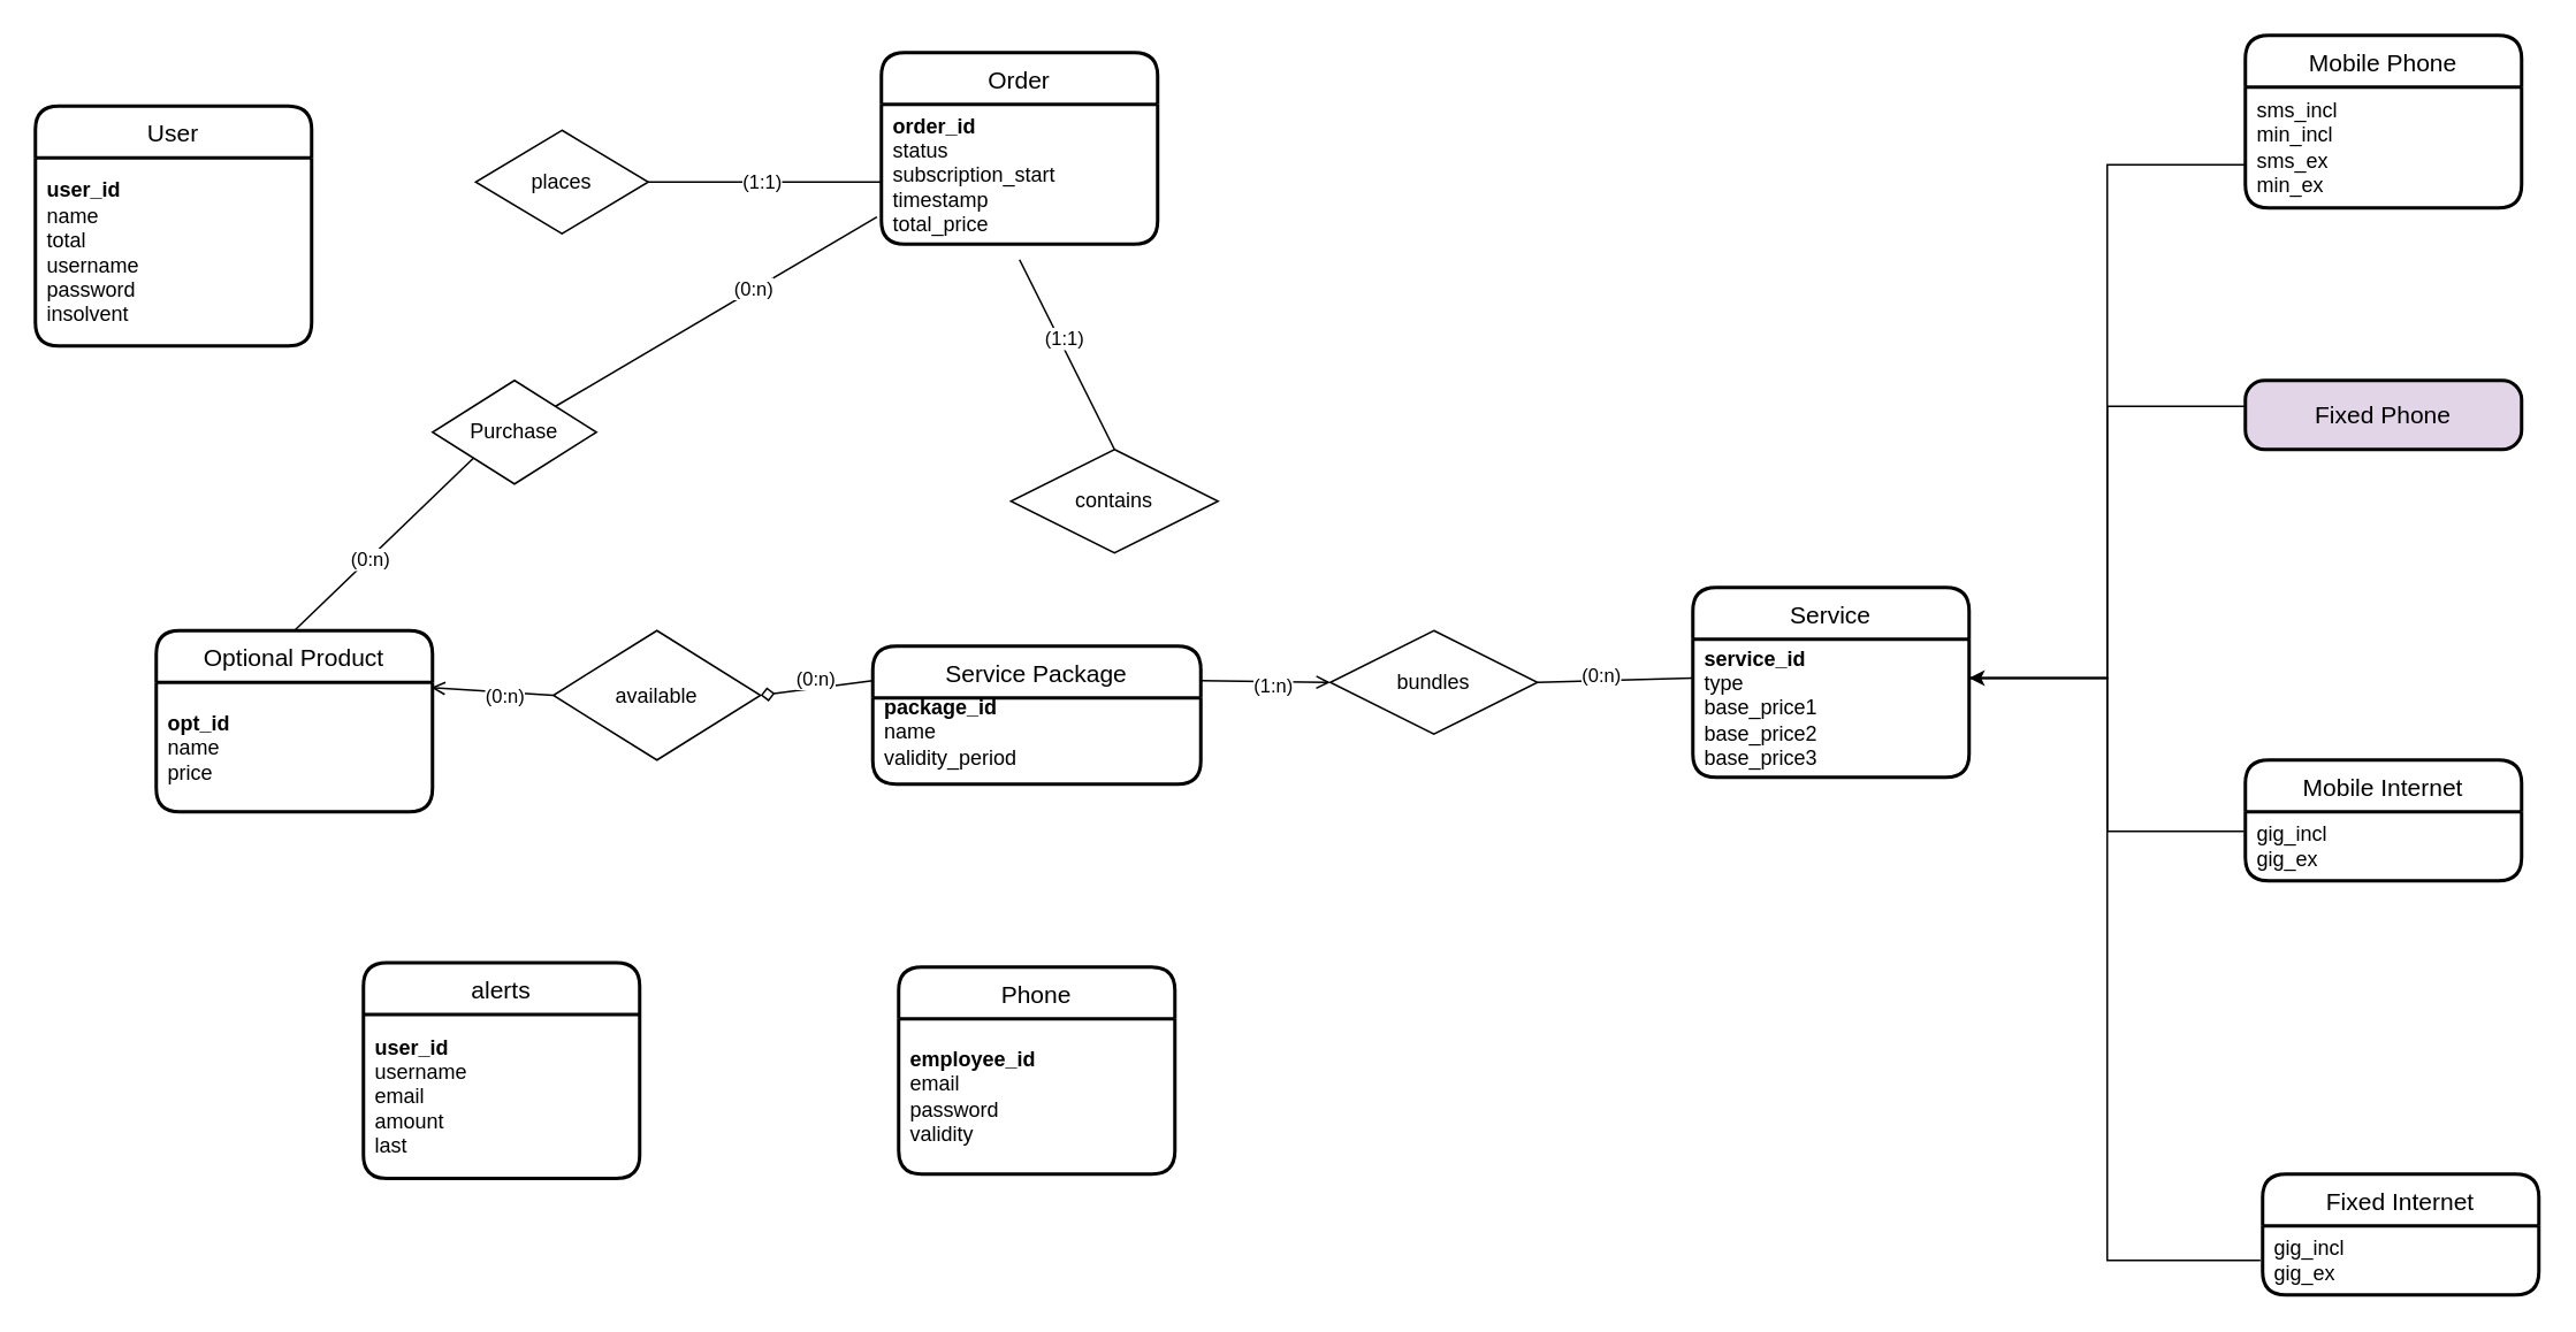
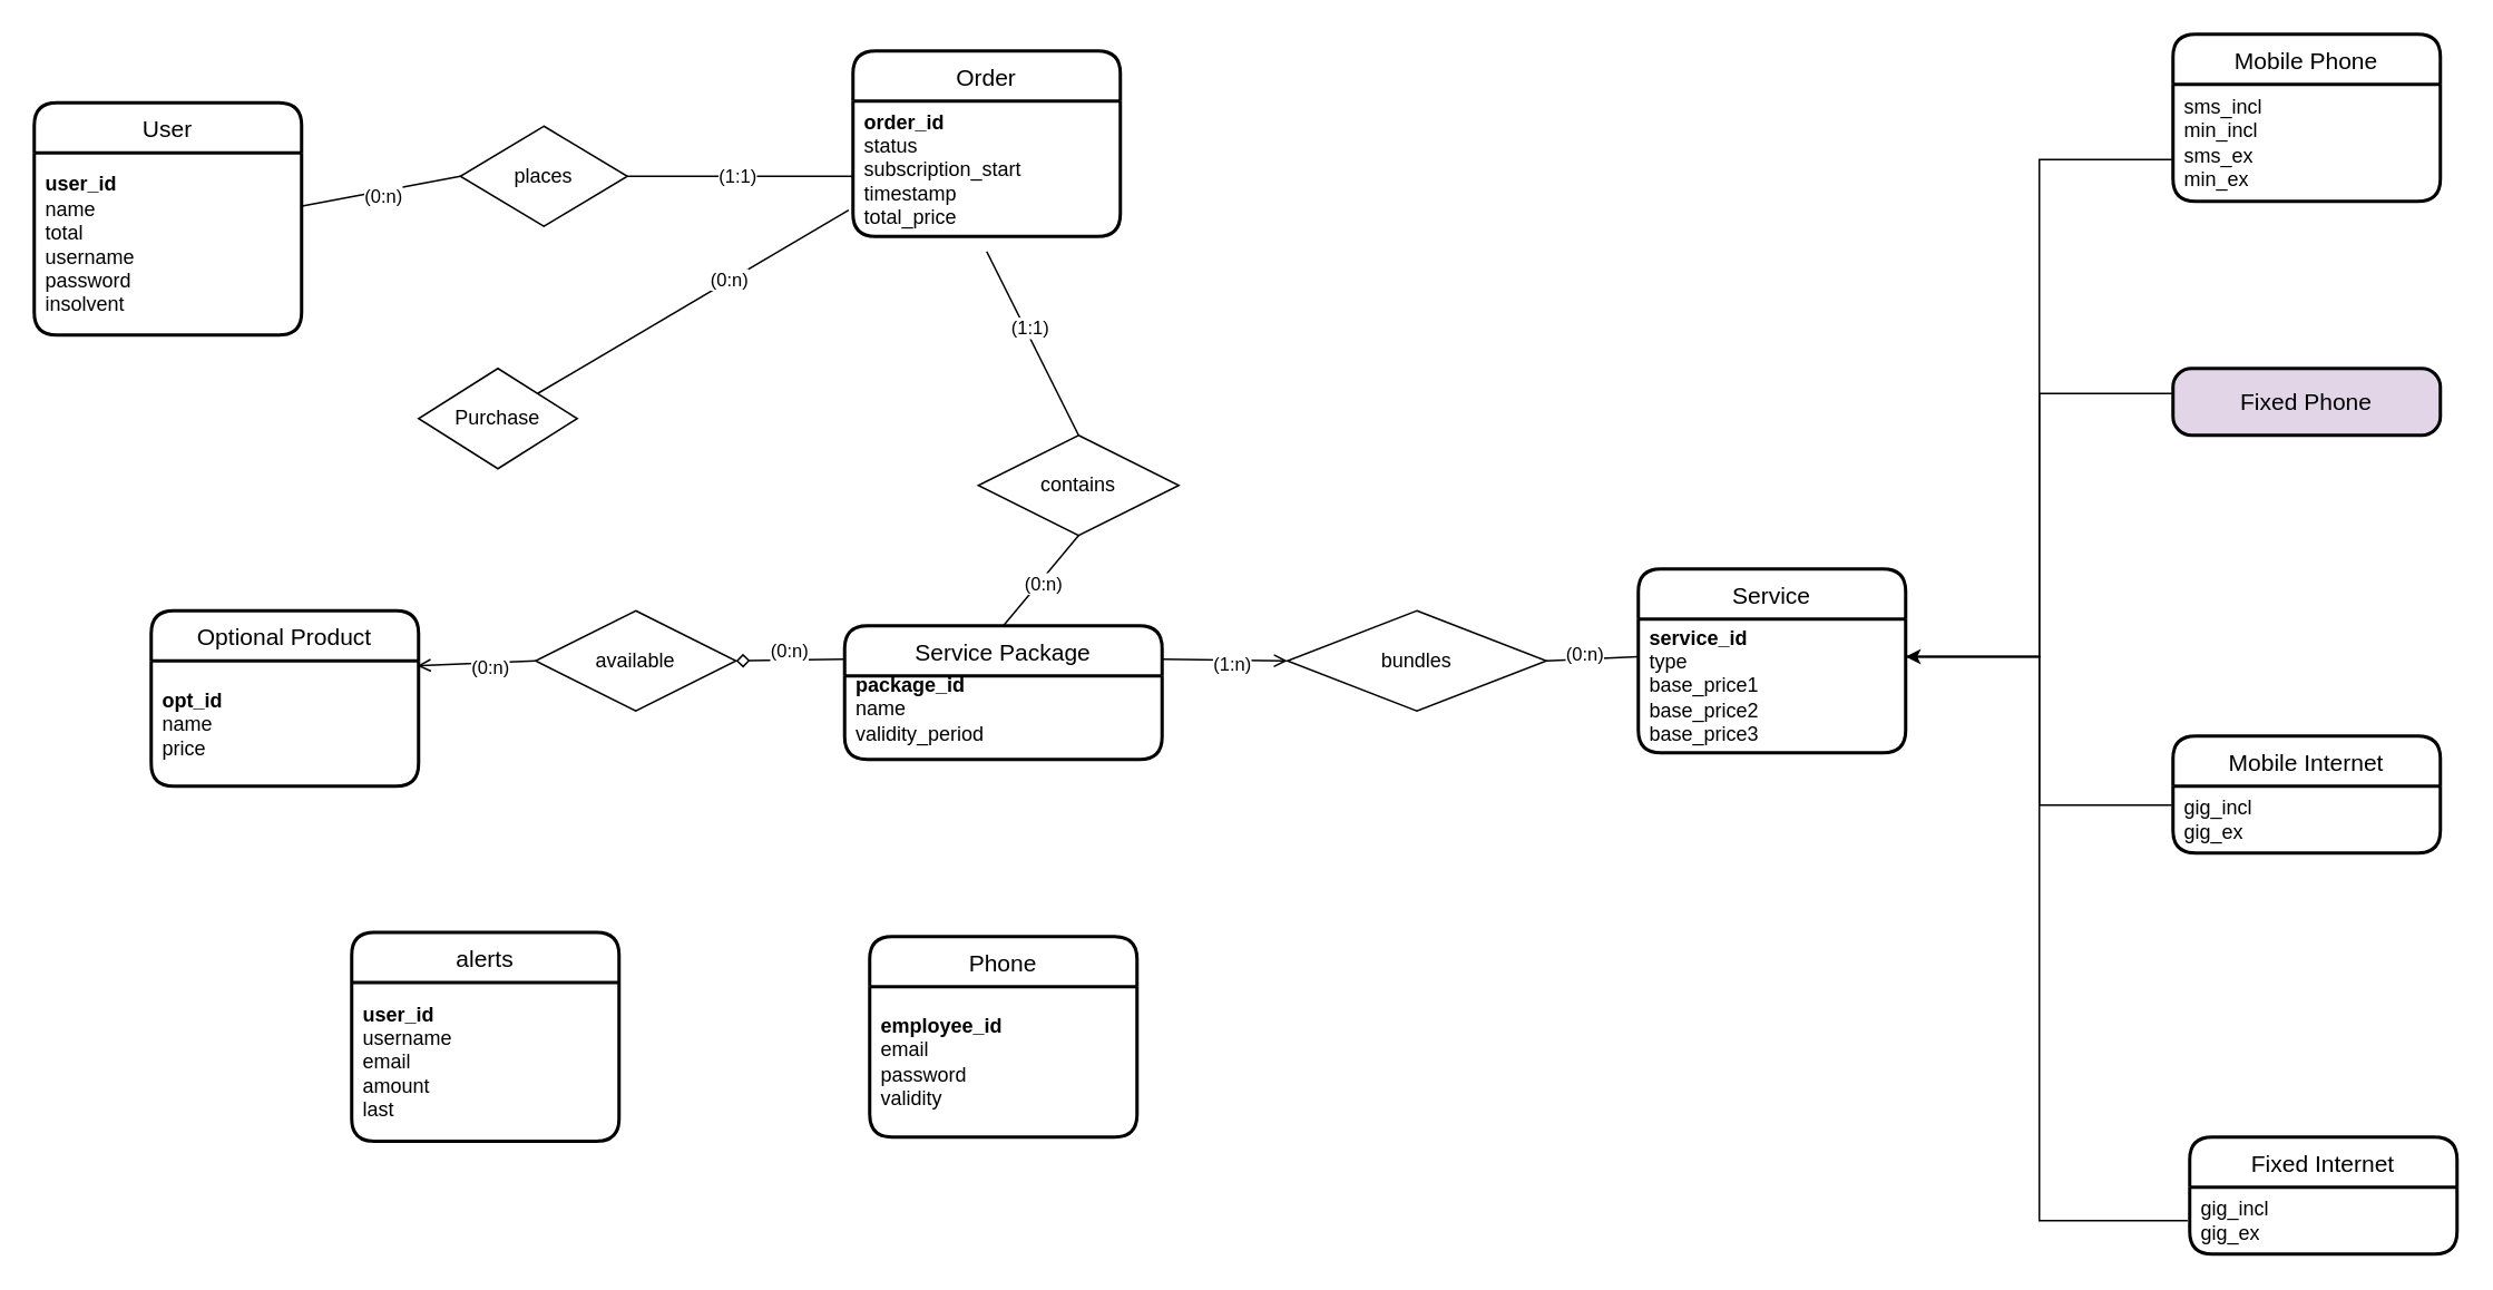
+ <mxCell id="2" style="edgeStyle=none;rounded=0;orthogonalLoop=1;jettySize=auto;html=1;exitX=0;exitY=0.5;exitDx=0;exitDy=0;entryX=0.996;entryY=0.293;entryDx=0;entryDy=0;endArrow=none;endFill=0;strokeColor=default;entryPerimeter=0;" parent="1" source="6" target="44" edge="1"><mxGeometry relative="1" as="geometry"><mxPoint x="170" y="106" as="targetPoint" /></mxGeometry></mxCell>
+ <mxCell id="3" value="(0:n)" style="edgeLabel;html=1;align=center;verticalAlign=middle;resizable=0;points=[];" parent="2" vertex="1" connectable="0"><mxGeometry x="-0.014" y="3" relative="1" as="geometry"><mxPoint as="offset" /></mxGeometry></mxCell>
- <mxCell id="49" value="" style="endArrow=none;html=1;rounded=0;exitX=0;exitY=1;exitDx=0;exitDy=0;entryX=0.5;entryY=0;entryDx=0;entryDy=0;" parent="1" source="46" target="23" edge="1"><mxGeometry relative="1" as="geometry"><mxPoint x="310" y="250" as="sourcePoint" /><mxPoint x="470" y="250" as="targetPoint" /></mxGeometry></mxCell>
- <mxCell id="50" value="(0:n)" style="edgeLabel;html=1;align=center;verticalAlign=middle;resizable=0;points=[];" parent="49" vertex="1" connectable="0"><mxGeometry x="0.159" relative="1" as="geometry"><mxPoint as="offset" /></mxGeometry></mxCell>
+ <mxCell id="7" style="edgeStyle=none;rounded=0;orthogonalLoop=1;jettySize=auto;html=1;exitX=0.5;exitY=1;exitDx=0;exitDy=0;entryX=0.5;entryY=0;entryDx=0;entryDy=0;endArrow=none;endFill=0;strokeColor=default;" parent="1" source="9" target="12" edge="1"><mxGeometry relative="1" as="geometry" /></mxCell>
+ <mxCell id="8" value="&lt;div&gt;(0:n)&lt;/div&gt;" style="edgeLabel;html=1;align=center;verticalAlign=middle;resizable=0;points=[];" parent="7" vertex="1" connectable="0"><mxGeometry x="0.028" y="2" relative="1" as="geometry"><mxPoint as="offset" /></mxGeometry></mxCell>
- <mxCell id="31" value="bundles" style="shape=rhombus;perimeter=rhombusPerimeter;whiteSpace=wrap;html=1;align=center;" parent="1" vertex="1"><mxGeometry x="770" y="365" width="120" height="60" as="geometry" /></mxCell>
+ <mxCell id="31" value="bundles" style="shape=rhombus;perimeter=rhombusPerimeter;whiteSpace=wrap;html=1;align=center;" parent="1" vertex="1"><mxGeometry x="770" y="365" width="155" height="60" as="geometry" /></mxCell>
- <mxCell id="34" value="available" style="shape=rhombus;perimeter=rhombusPerimeter;whiteSpace=wrap;html=1;align=center;" parent="1" vertex="1"><mxGeometry x="320" y="365" width="120" height="75" as="geometry" /></mxCell>
+ <mxCell id="34" value="available" style="shape=rhombus;perimeter=rhombusPerimeter;whiteSpace=wrap;html=1;align=center;" parent="1" vertex="1"><mxGeometry x="320" y="365" width="120" height="60" as="geometry" /></mxCell>
